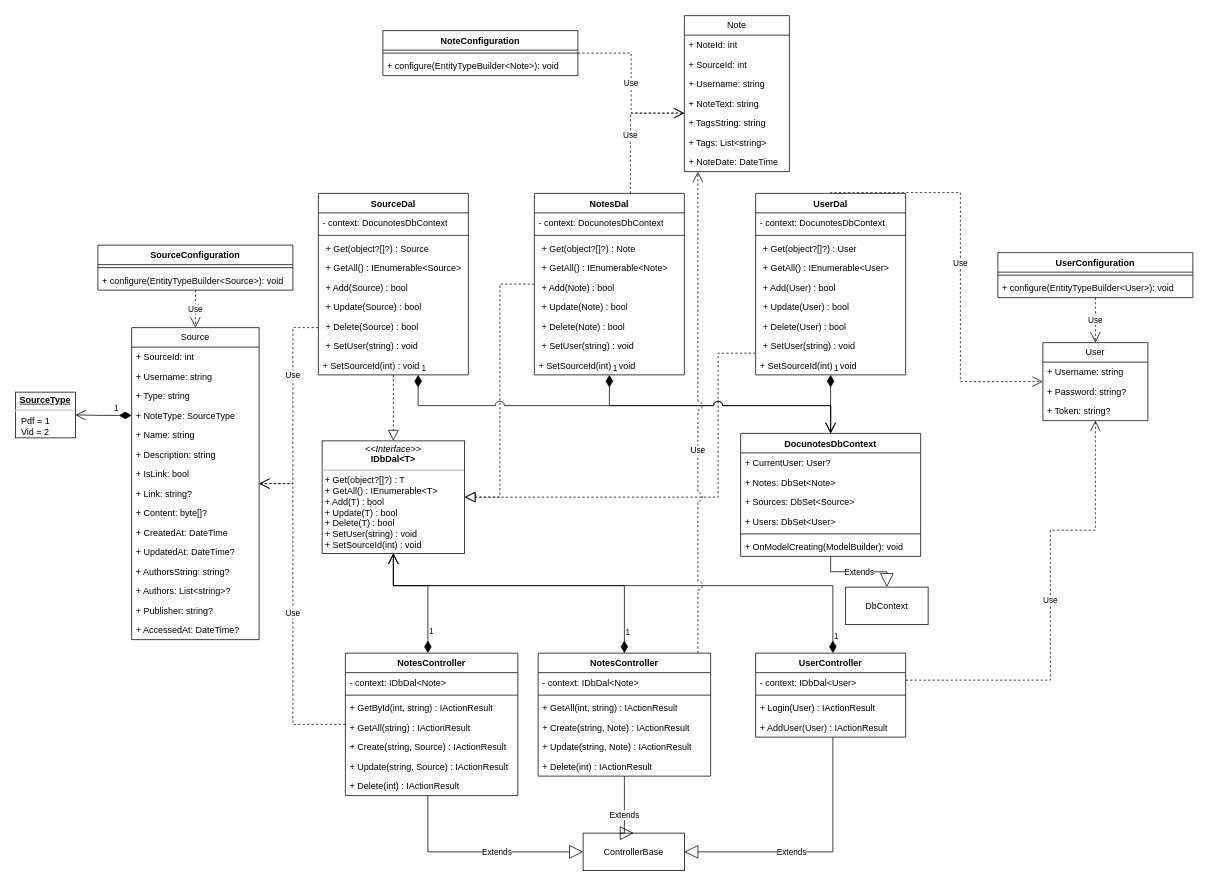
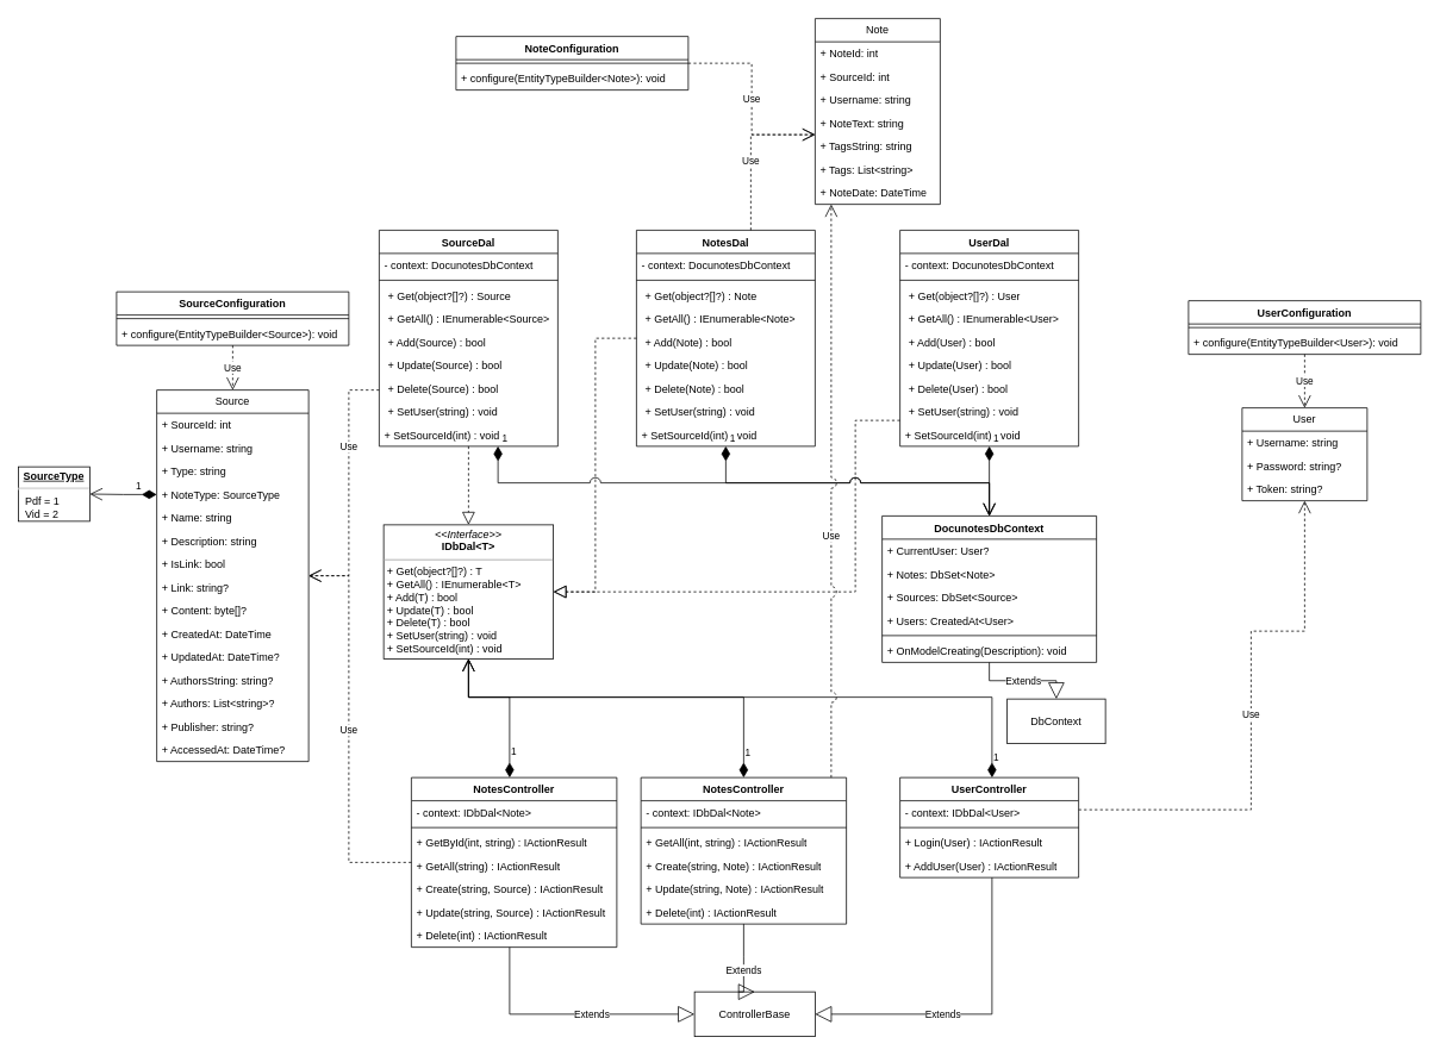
- <mxCell id="119" value="Use" style="endArrow=open;endSize=12;dashed=1;html=1;rounded=0;edgeStyle=orthogonalEdgeStyle;" parent="1" source="66" target="26" edge="1"><mxGeometry width="160" relative="1" as="geometry"><mxPoint x="692" y="230" as="sourcePoint" /><mxPoint x="570" y="76" as="targetPoint" /><Array as="points"><mxPoint x="1280" y="256" /><mxPoint x="1280" y="508" /></Array></mxGeometry></mxCell>
- <mxCell id="82" value="+ Users:&amp;nbsp;DbSet&amp;lt;User&amp;gt;" style="text;strokeColor=none;fillColor=none;align=left;verticalAlign=top;spacingLeft=4;spacingRight=4;overflow=hidden;rotatable=0;points=[[0,0.5],[1,0.5]];portConstraint=eastwest;whiteSpace=wrap;html=1;" parent="78" vertex="1"><mxGeometry y="104" width="240" height="26" as="geometry" /></mxCell>
+ <mxCell id="82" value="+ Users:&amp;nbsp;CreatedAt&amp;lt;User&amp;gt;" style="text;strokeColor=none;fillColor=none;align=left;verticalAlign=top;spacingLeft=4;spacingRight=4;overflow=hidden;rotatable=0;points=[[0,0.5],[1,0.5]];portConstraint=eastwest;whiteSpace=wrap;html=1;" parent="78" vertex="1"><mxGeometry y="104" width="240" height="26" as="geometry" /></mxCell>
- <mxCell id="84" value="+ OnModelCreating(ModelBuilder): void" style="text;strokeColor=none;fillColor=none;align=left;verticalAlign=top;spacingLeft=4;spacingRight=4;overflow=hidden;rotatable=0;points=[[0,0.5],[1,0.5]];portConstraint=eastwest;whiteSpace=wrap;html=1;" parent="78" vertex="1"><mxGeometry y="138" width="240" height="26" as="geometry" /></mxCell>
+ <mxCell id="84" value="+ OnModelCreating(Description): void" style="text;strokeColor=none;fillColor=none;align=left;verticalAlign=top;spacingLeft=4;spacingRight=4;overflow=hidden;rotatable=0;points=[[0,0.5],[1,0.5]];portConstraint=eastwest;whiteSpace=wrap;html=1;" parent="78" vertex="1"><mxGeometry y="138" width="240" height="26" as="geometry" /></mxCell>
